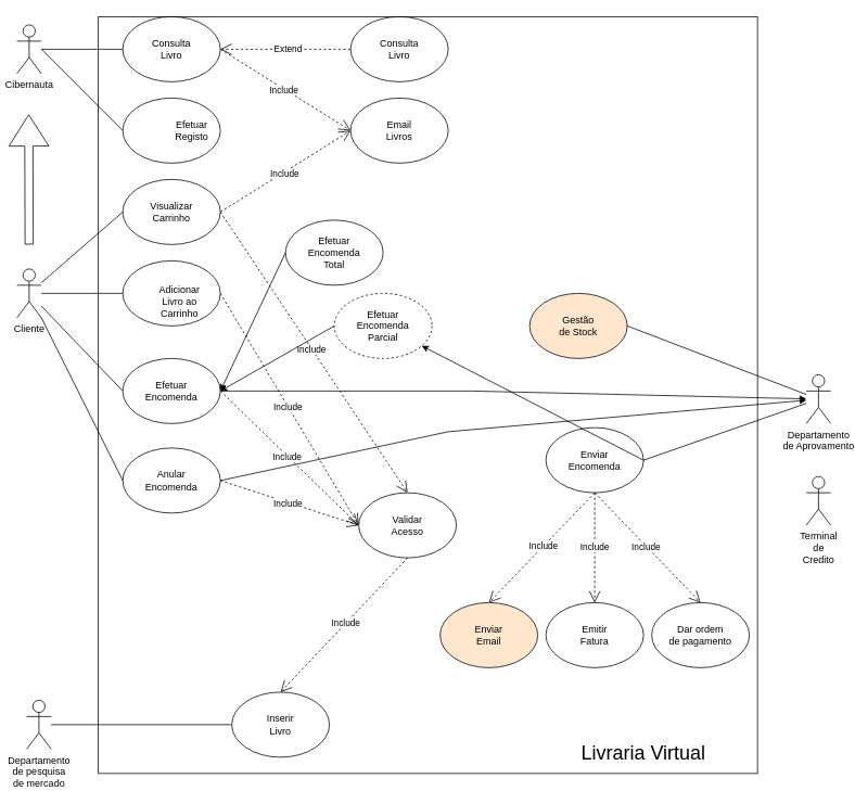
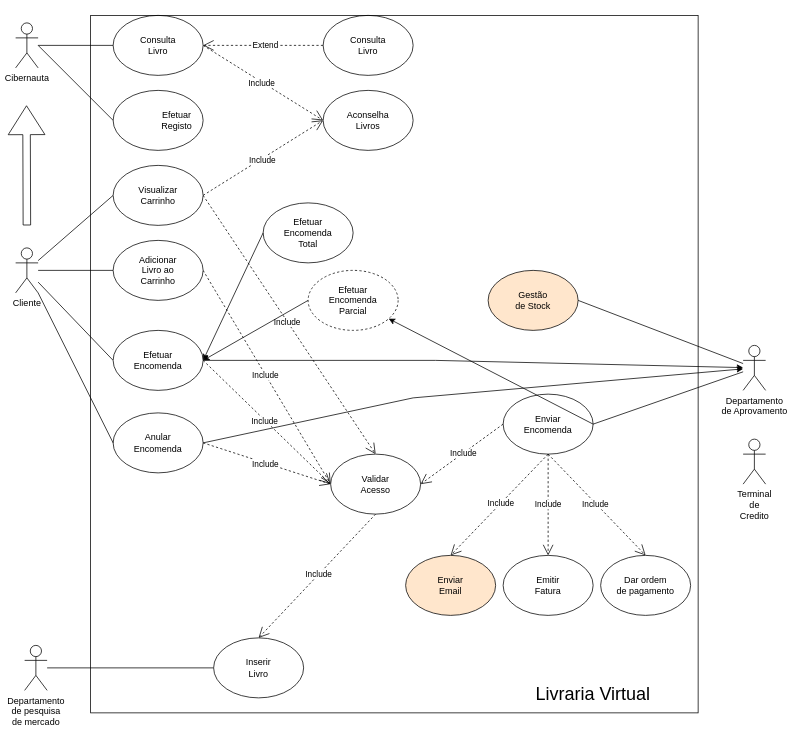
- <mxCell id="23" value="Email&lt;div&gt;Livros&lt;/div&gt;" style="text;html=1;align=center;verticalAlign=middle;whiteSpace=wrap;rounded=0;" vertex="1" parent="21"><mxGeometry x="30" y="25" width="60" height="30" as="geometry" /></mxCell>
+ <mxCell id="23" value="Aconselha&lt;div&gt;Livros&lt;/div&gt;" style="text;html=1;align=center;verticalAlign=middle;whiteSpace=wrap;rounded=0;" vertex="1" parent="21"><mxGeometry x="30" y="25" width="60" height="30" as="geometry" /></mxCell>
- <mxCell id="42" value="Adicionar Livro ao&lt;div&gt;Carrinho&lt;/div&gt;" style="text;html=1;align=center;verticalAlign=middle;whiteSpace=wrap;rounded=0;" vertex="1" parent="40"><mxGeometry x="40" y="35" width="60" height="30" as="geometry" /></mxCell>
+ <mxCell id="42" value="Adicionar Livro ao&lt;div&gt;Carrinho&lt;/div&gt;" style="text;html=1;align=center;verticalAlign=middle;whiteSpace=wrap;rounded=0;" vertex="1" parent="40"><mxGeometry x="30" y="25" width="60" height="30" as="geometry" /></mxCell>
+ <mxCell id="64" value="" style="endArrow=open;endSize=12;dashed=1;html=1;rounded=0;entryX=1;entryY=0.5;entryDx=0;entryDy=0;exitX=0;exitY=0.5;exitDx=0;exitDy=0;" edge="1" parent="1" source="56" target="59"><mxGeometry width="160" relative="1" as="geometry"><mxPoint x="700" y="740" as="sourcePoint" /><mxPoint x="860" y="640" as="targetPoint" /></mxGeometry></mxCell>
+ <mxCell id="65" value="Include" style="edgeLabel;html=1;align=center;verticalAlign=middle;resizable=0;points=[];" vertex="1" connectable="0" parent="64"><mxGeometry x="-0.025" y="-1" relative="1" as="geometry"><mxPoint as="offset" /></mxGeometry></mxCell>
